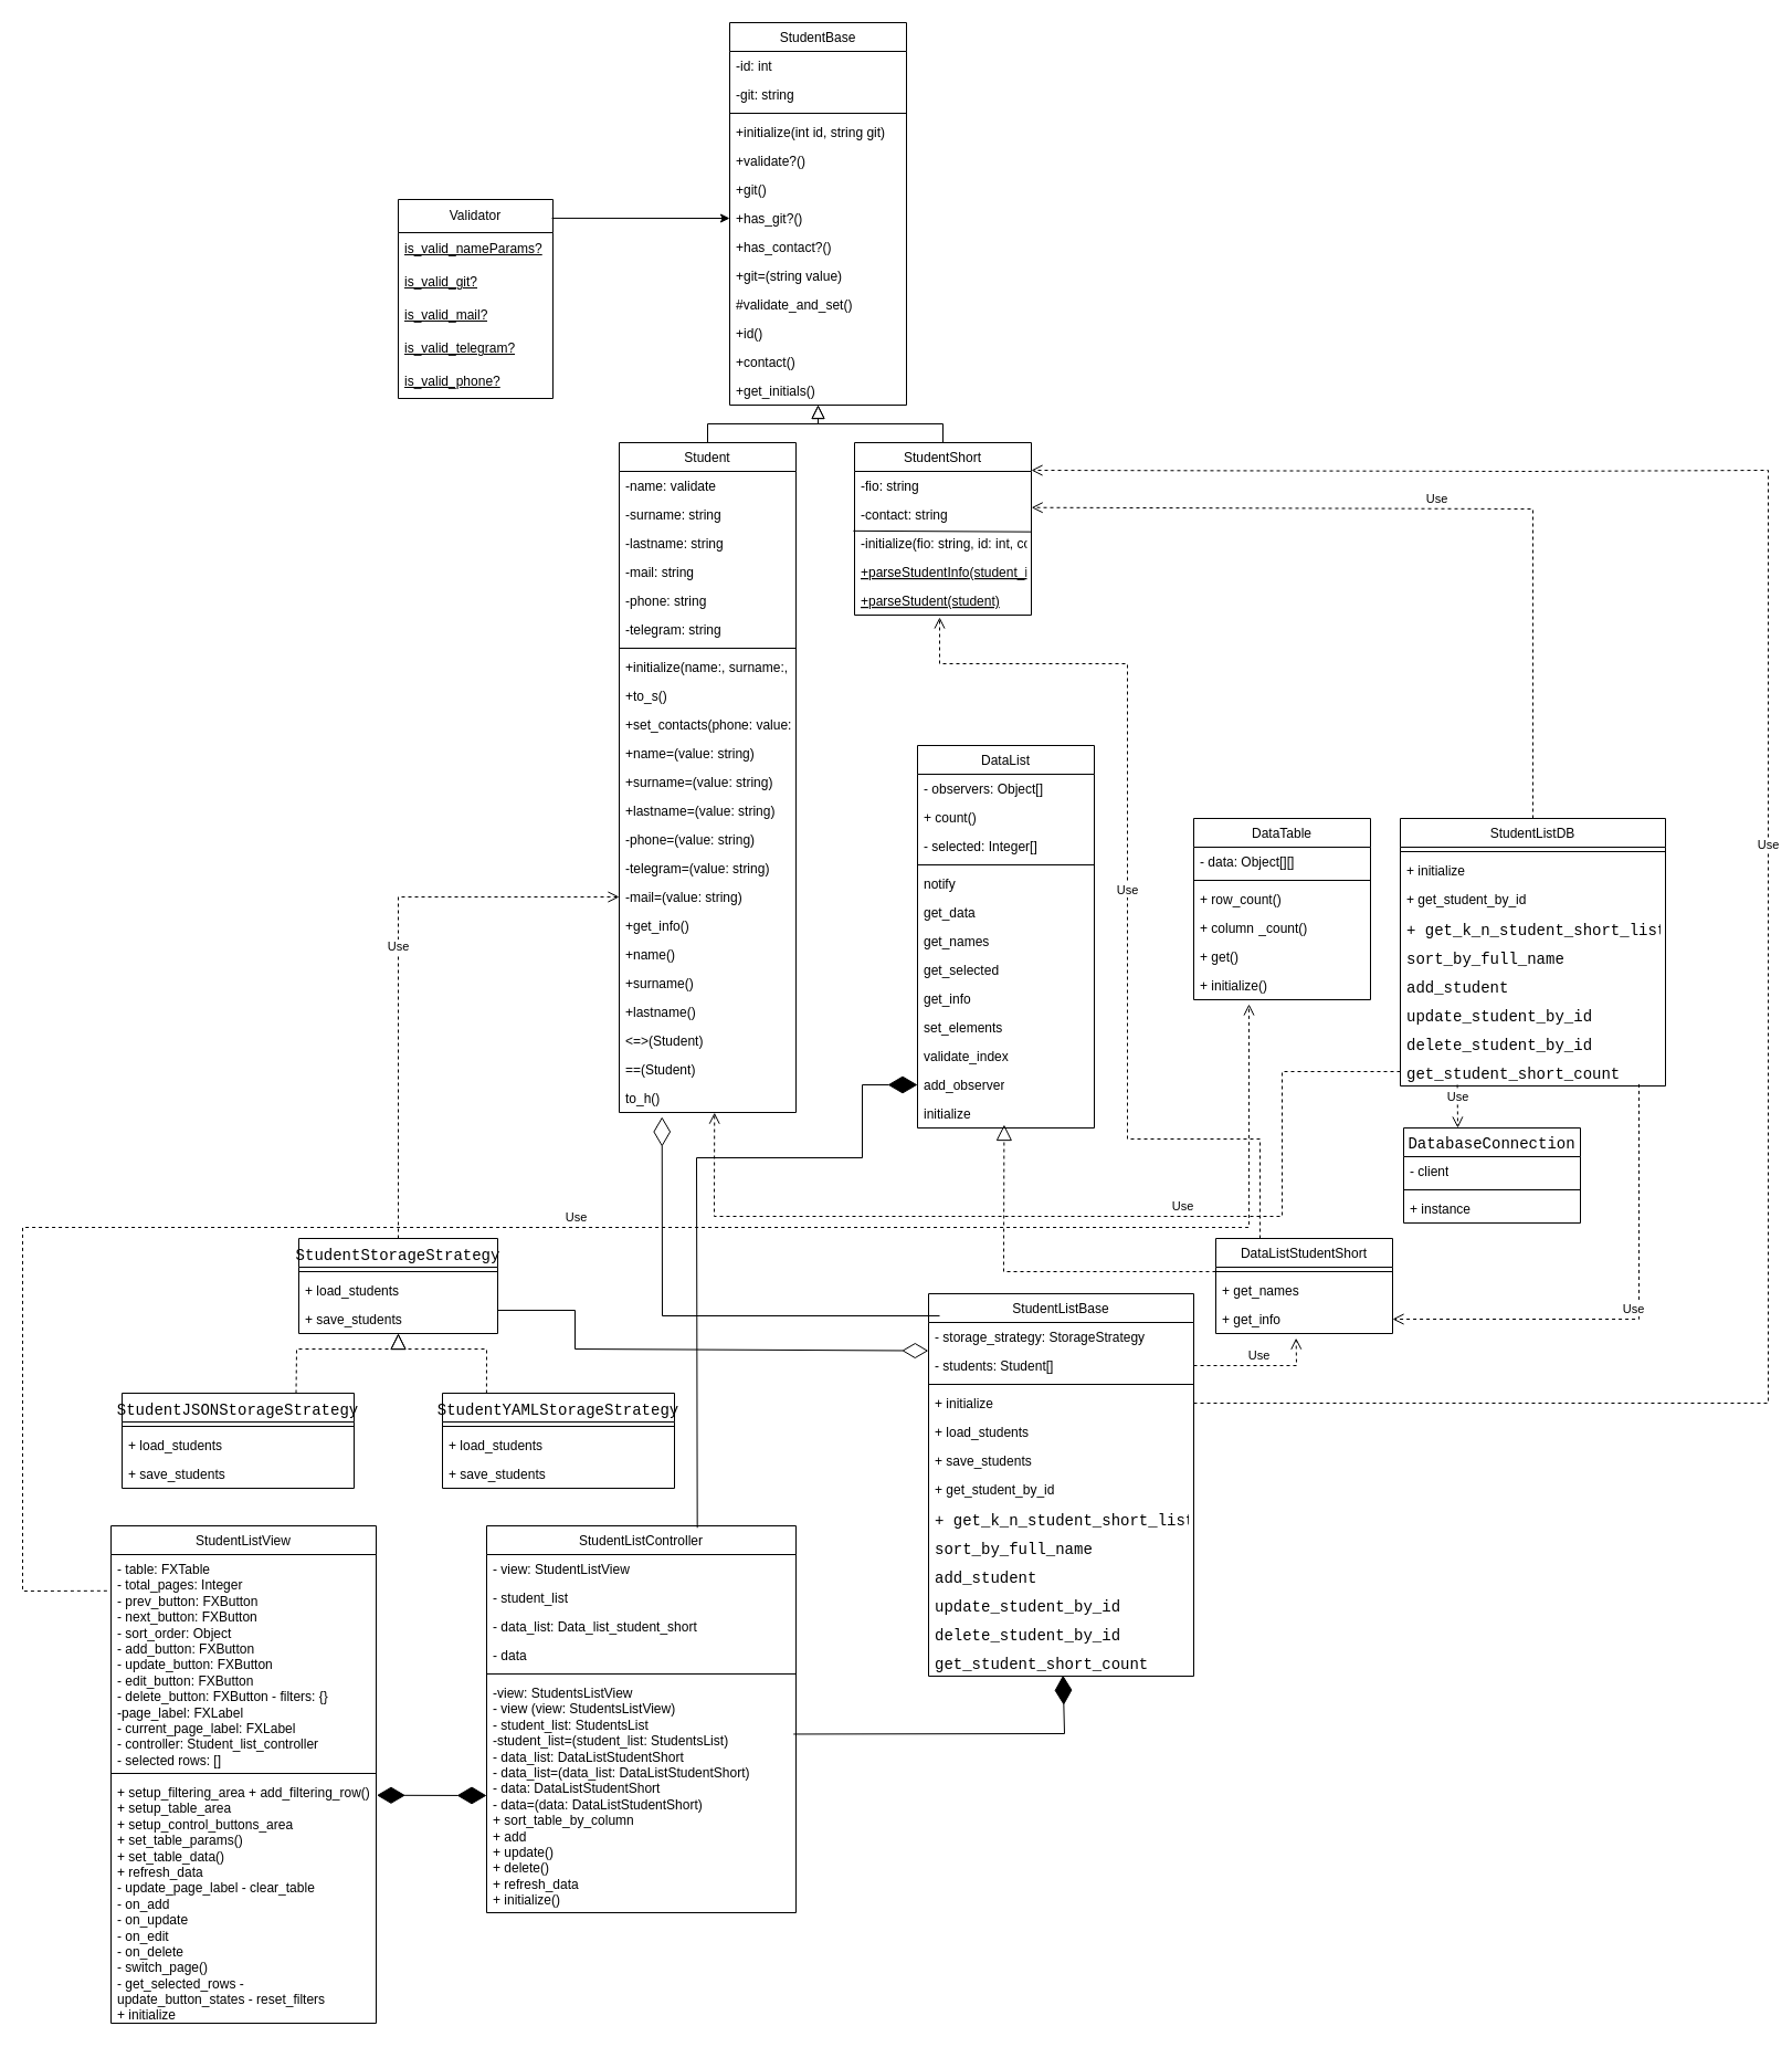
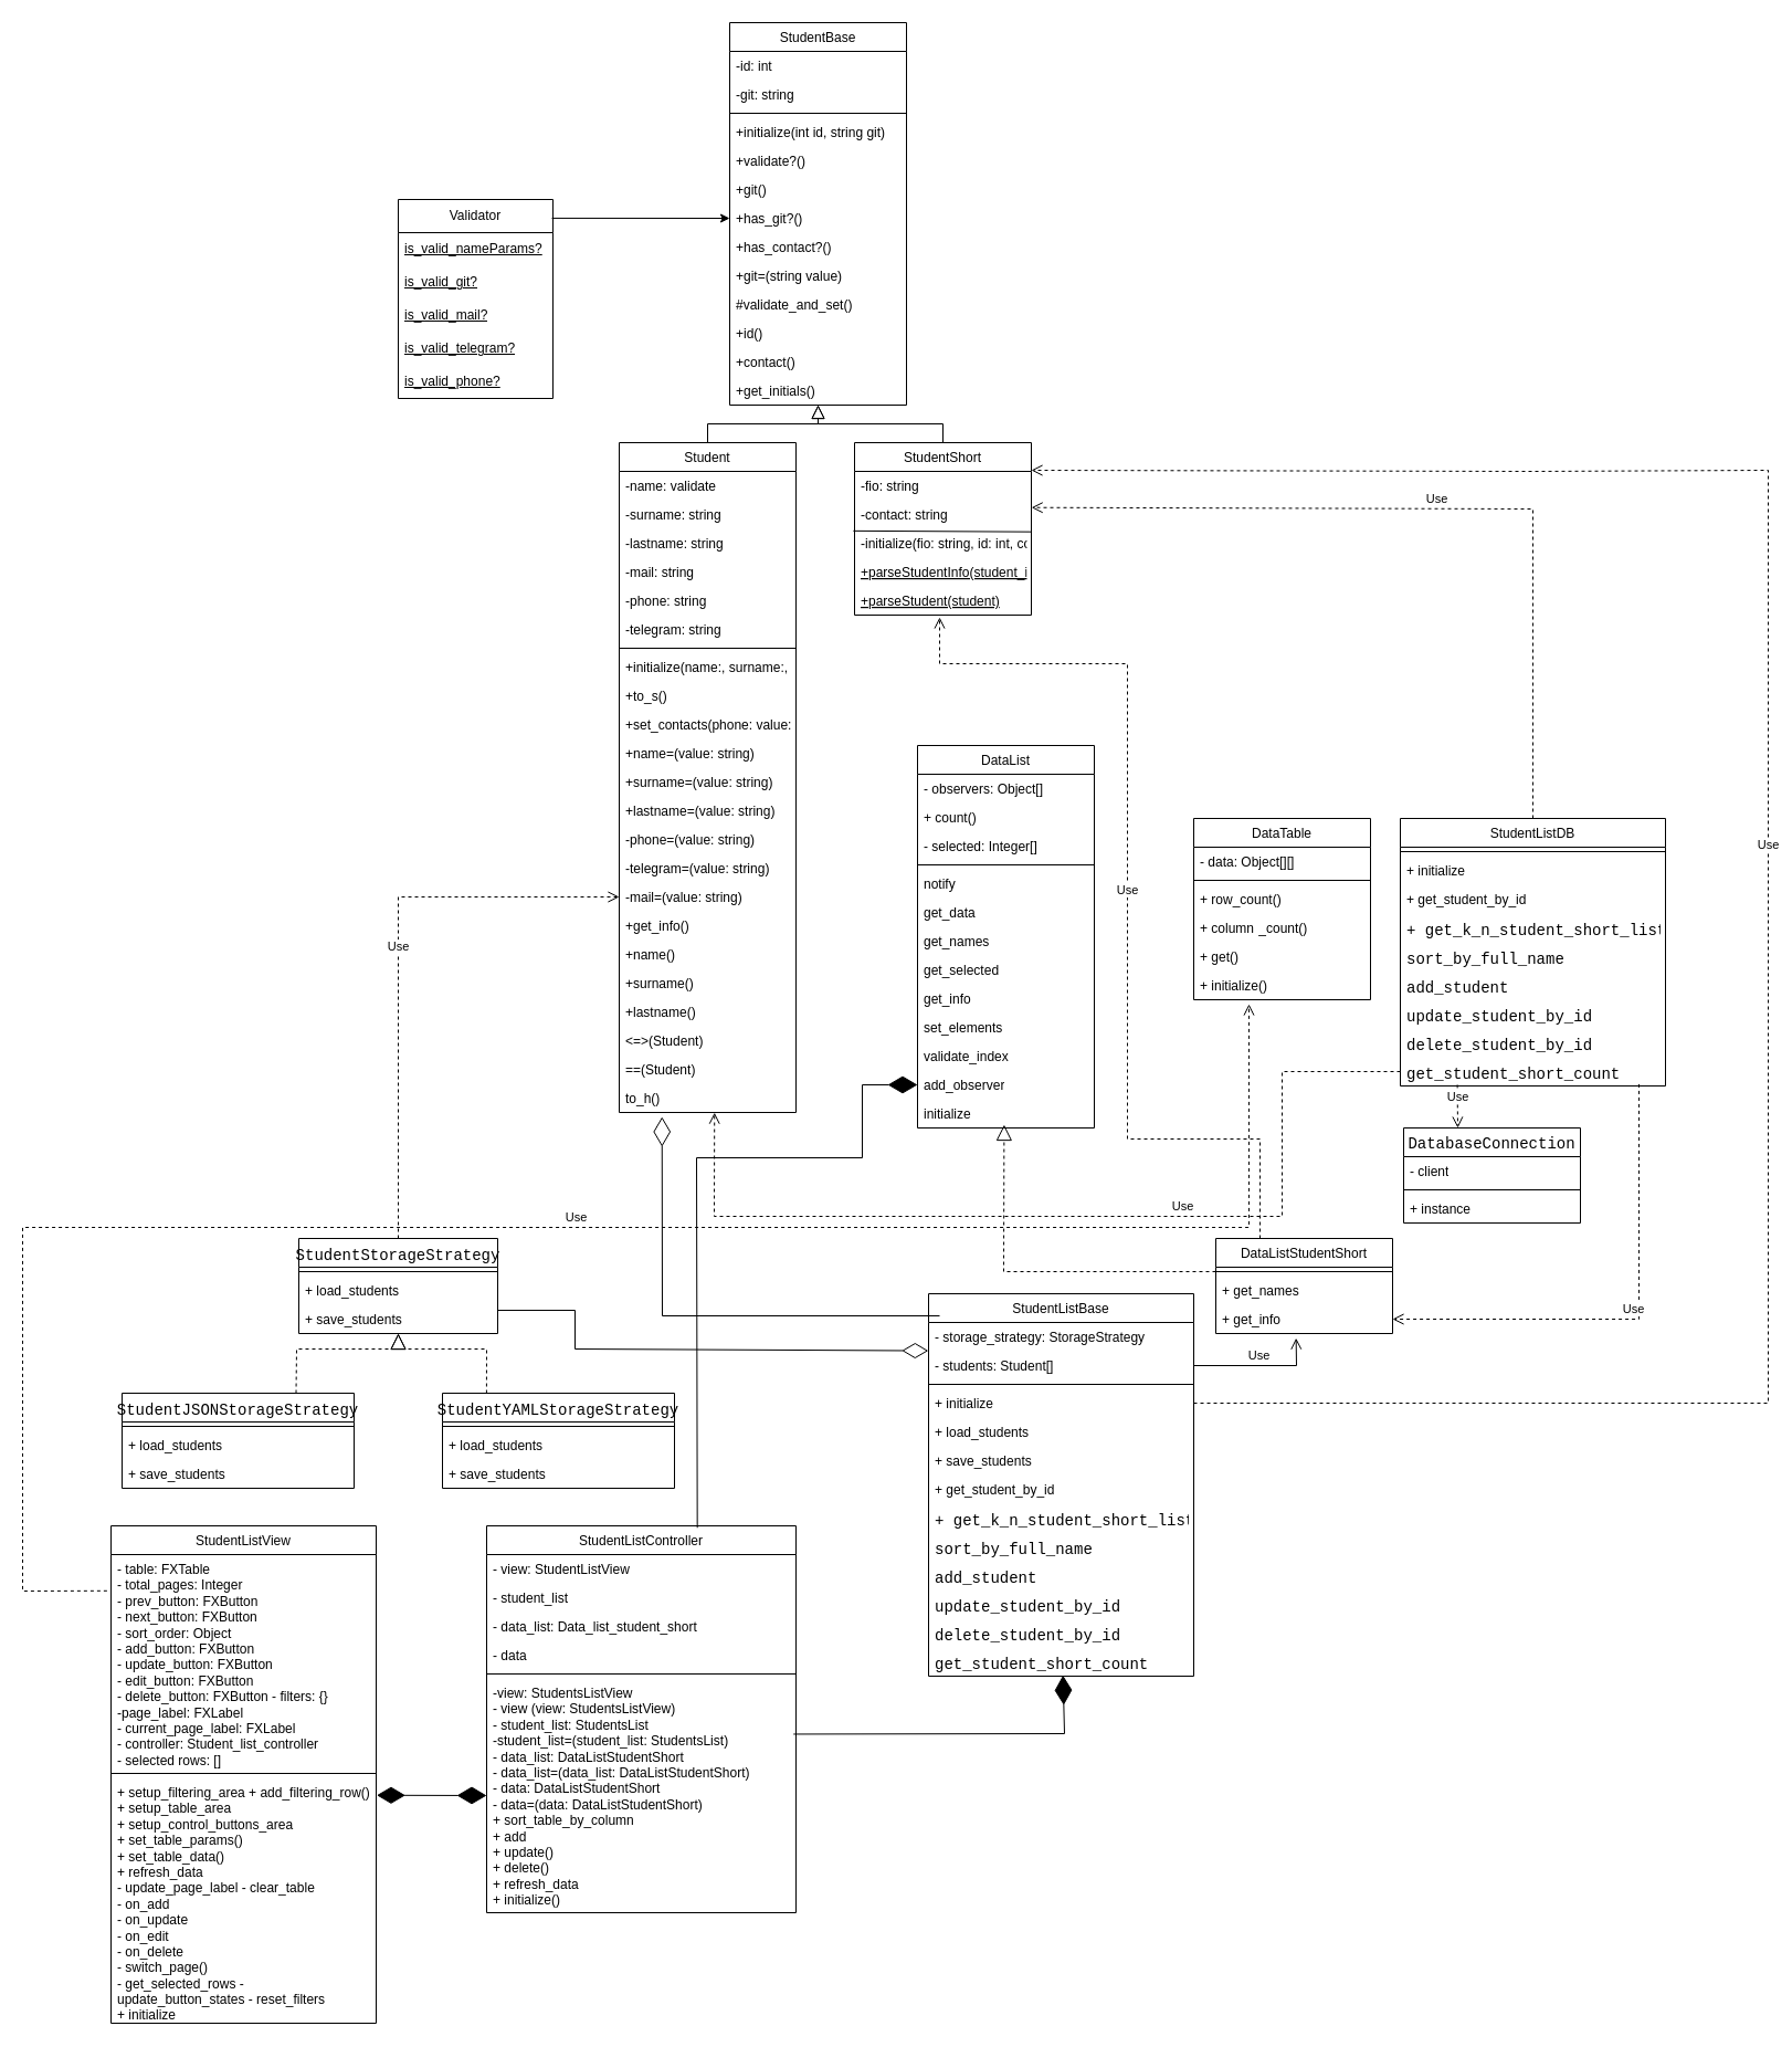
- <mxCell id="137" value="Use" style="html=1;verticalAlign=bottom;endArrow=open;dashed=1;endSize=8;curved=0;rounded=0;exitX=1;exitY=0.5;exitDx=0;exitDy=0;entryX=0.454;entryY=1.159;entryDx=0;entryDy=0;entryPerimeter=0;" parent="1" source="83" target="80" edge="1"><mxGeometry relative="1" as="geometry"><mxPoint x="1337" y="750" as="sourcePoint" /><mxPoint x="1300" y="703" as="targetPoint" /><Array as="points"><mxPoint x="1173" y="1235" /></Array></mxGeometry></mxCell>
+ <mxCell id="137" value="Use" style="html=1;verticalAlign=bottom;endArrow=open;dashed=0;endSize=8;curved=0;rounded=0;exitX=1;exitY=0.5;exitDx=0;exitDy=0;entryX=0.454;entryY=1.159;entryDx=0;entryDy=0;entryPerimeter=0;" parent="1" source="83" target="80" edge="1"><mxGeometry relative="1" as="geometry"><mxPoint x="1337" y="750" as="sourcePoint" /><mxPoint x="1300" y="703" as="targetPoint" /><Array as="points"><mxPoint x="1173" y="1235" /></Array></mxGeometry></mxCell>
